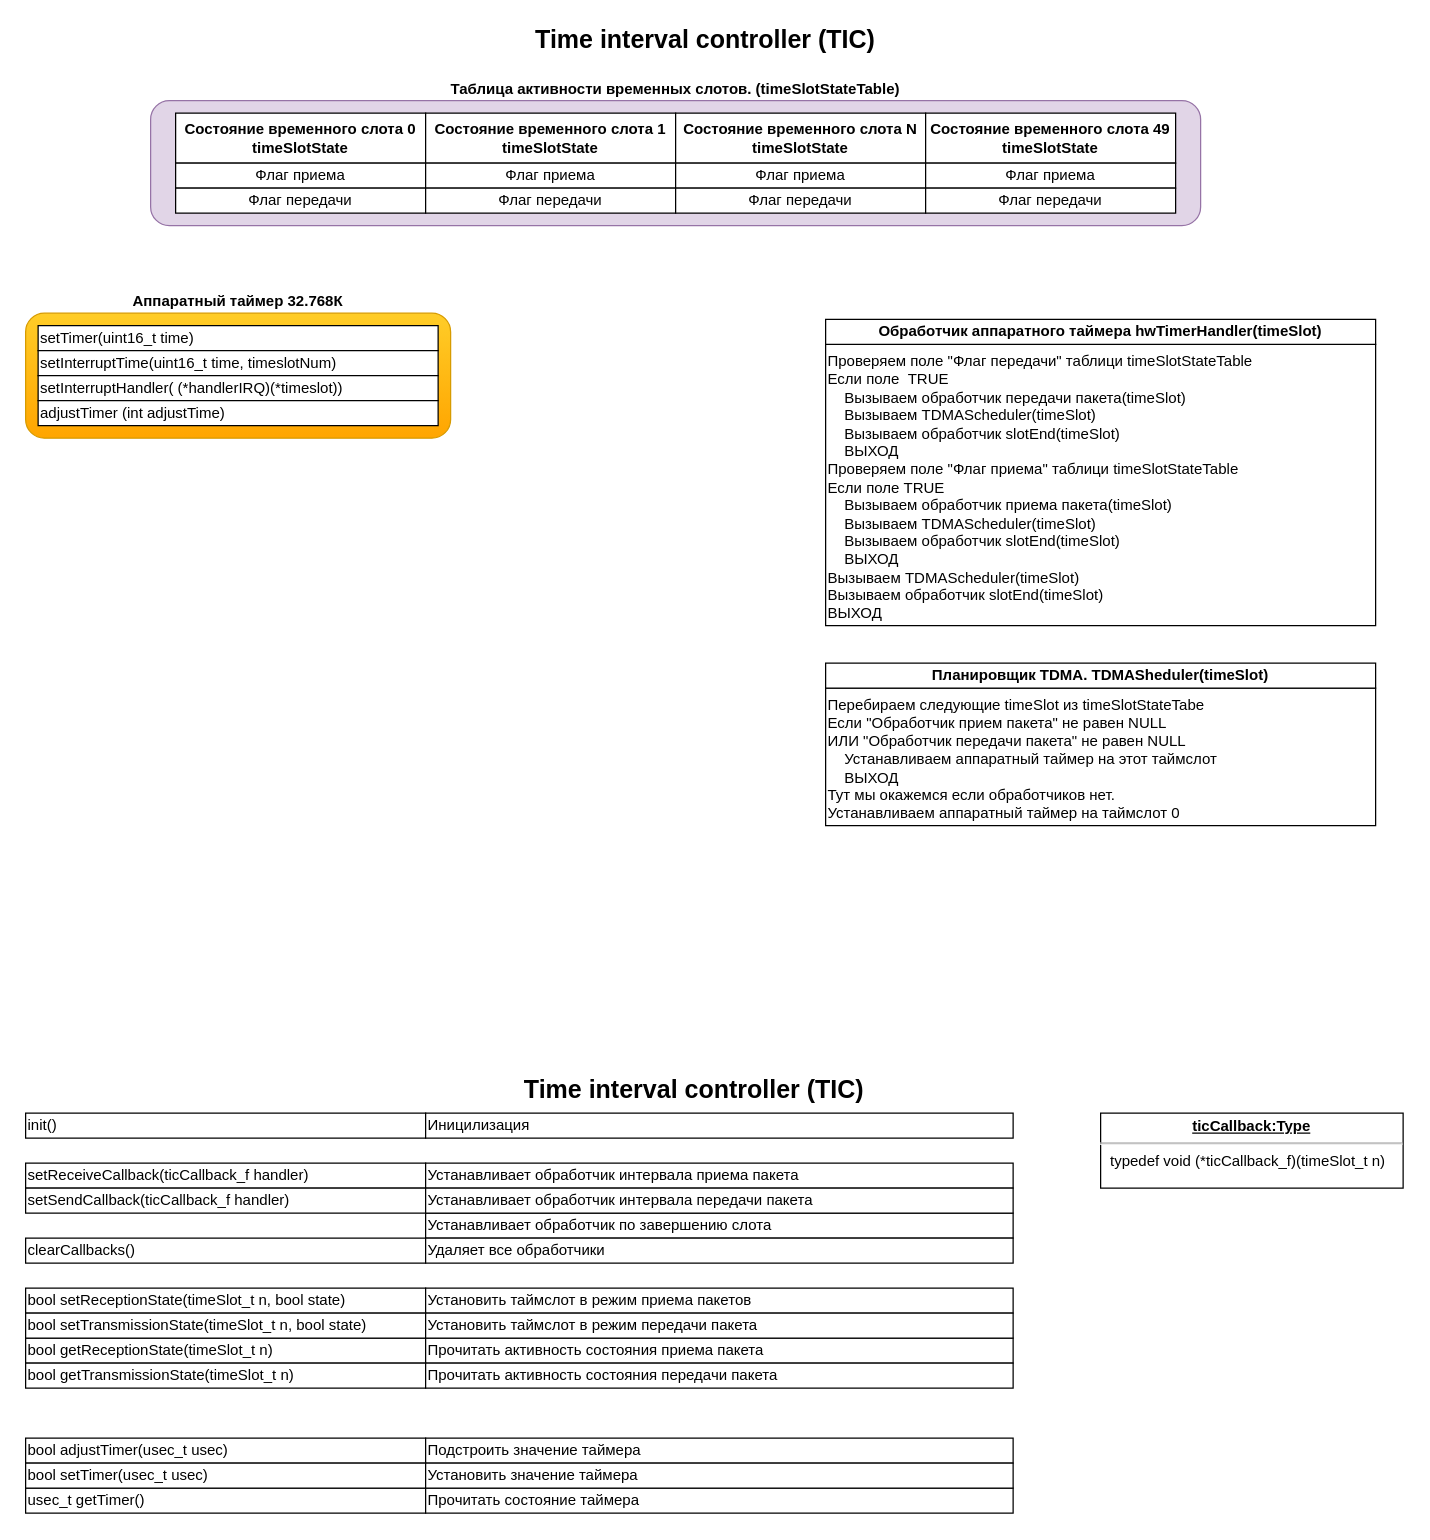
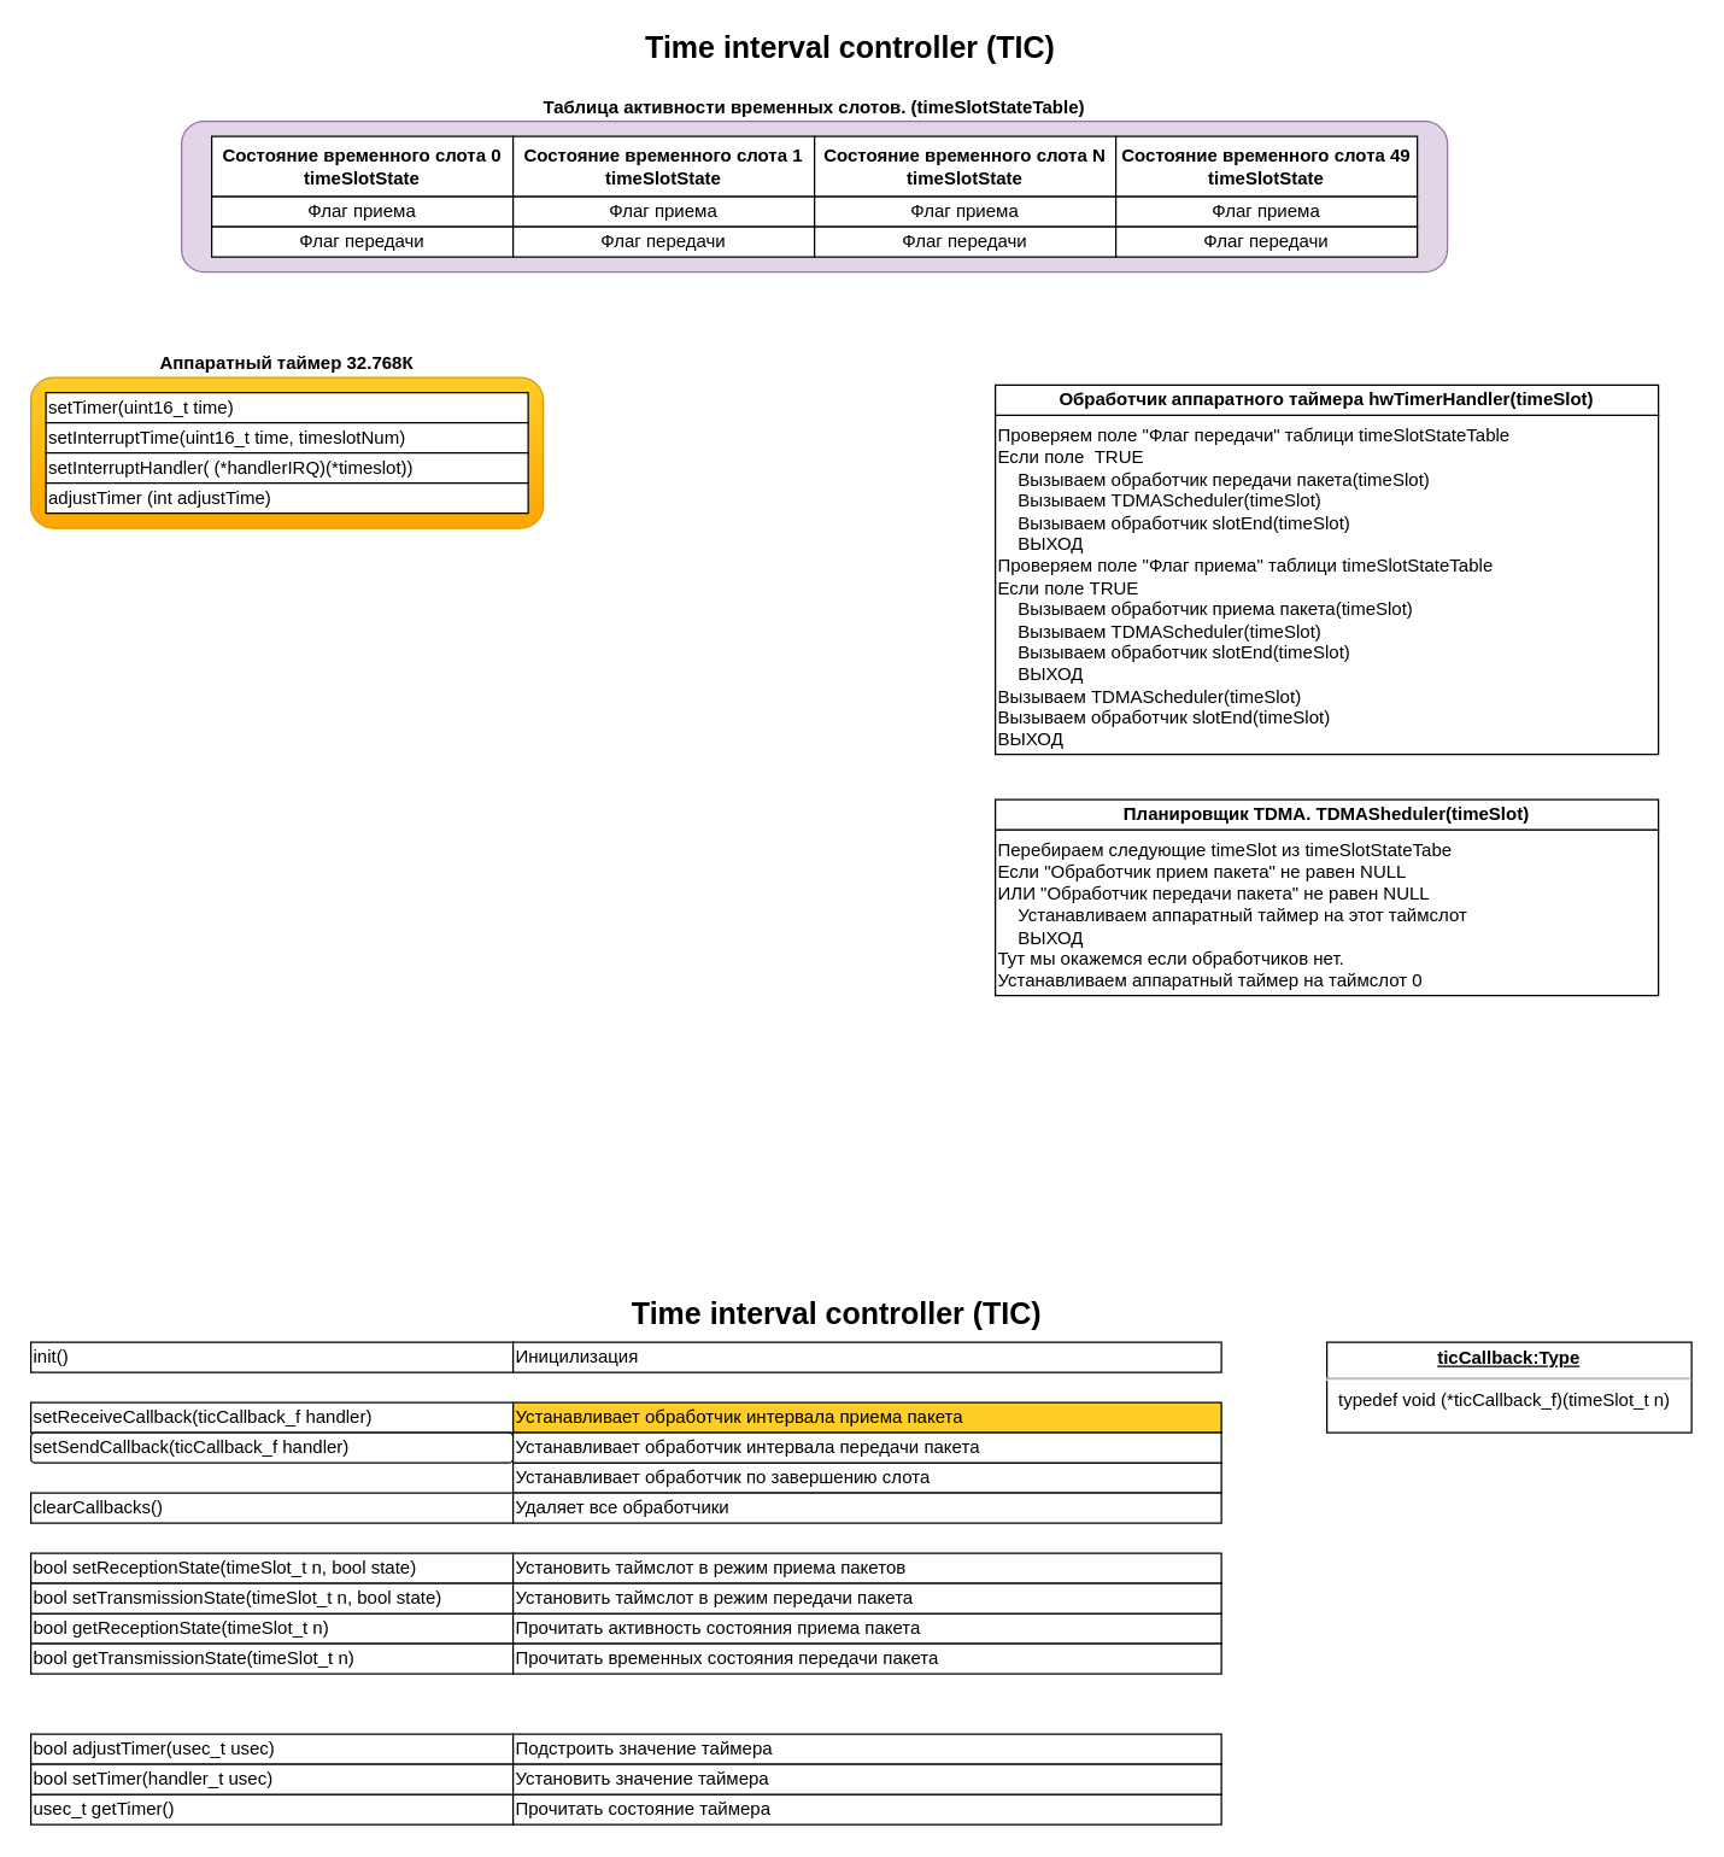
- <mxCell id="26" value="Устанавливает обработчик интервала приема пакета" style="rounded=0;whiteSpace=wrap;html=1;labelBackgroundColor=none;fontSize=12;fontColor=#000000;align=left;" parent="1" vertex="1"><mxGeometry x="340" y="930" width="470" height="20" as="geometry" /></mxCell>
+ <mxCell id="26" value="Устанавливает обработчик интервала приема пакета" style="rounded=0;whiteSpace=wrap;html=1;labelBackgroundColor=none;fontSize=12;fontColor=#000000;align=left;fillColor=#ffcd28;" parent="1" vertex="1"><mxGeometry x="340" y="930" width="470" height="20" as="geometry" /></mxCell>
- <mxCell id="29" value="setSendCallback(ticCallback_f handler)" style="rounded=0;whiteSpace=wrap;html=1;labelBackgroundColor=none;fontSize=12;fontColor=#000000;align=left;" parent="1" vertex="1"><mxGeometry x="20" y="950" width="320" height="20" as="geometry" /></mxCell>
+ <mxCell id="29" value="setSendCallback(ticCallback_f handler)" style="whiteSpace=wrap;html=1;labelBackgroundColor=none;fontSize=12;fontColor=#000000;align=left;rounded=1;" parent="1" vertex="1"><mxGeometry x="20" y="950" width="320" height="20" as="geometry" /></mxCell>
- <mxCell id="38" value="Прочитать активность состояния передачи пакета" style="rounded=0;whiteSpace=wrap;html=1;labelBackgroundColor=none;fontSize=12;fontColor=#000000;align=left;" parent="1" vertex="1"><mxGeometry x="340" y="1090" width="470" height="20" as="geometry" /></mxCell>
+ <mxCell id="38" value="Прочитать временных состояния передачи пакета" style="rounded=0;whiteSpace=wrap;html=1;labelBackgroundColor=none;fontSize=12;fontColor=#000000;align=left;" parent="1" vertex="1"><mxGeometry x="340" y="1090" width="470" height="20" as="geometry" /></mxCell>
- <mxCell id="43" value="&lt;span style=&quot;white-space: normal&quot;&gt;bool setTimer(usec_t&amp;nbsp;usec)&lt;/span&gt;" style="rounded=0;whiteSpace=wrap;html=1;labelBackgroundColor=none;fontSize=12;fontColor=#000000;align=left;" parent="1" vertex="1"><mxGeometry x="20" y="1170" width="320" height="20" as="geometry" /></mxCell>
+ <mxCell id="43" value="&lt;span style=&quot;white-space: normal&quot;&gt;bool setTimer(handler_t&amp;nbsp;usec)&lt;/span&gt;" style="rounded=0;whiteSpace=wrap;html=1;labelBackgroundColor=none;fontSize=12;fontColor=#000000;align=left;" parent="1" vertex="1"><mxGeometry x="20" y="1170" width="320" height="20" as="geometry" /></mxCell>
